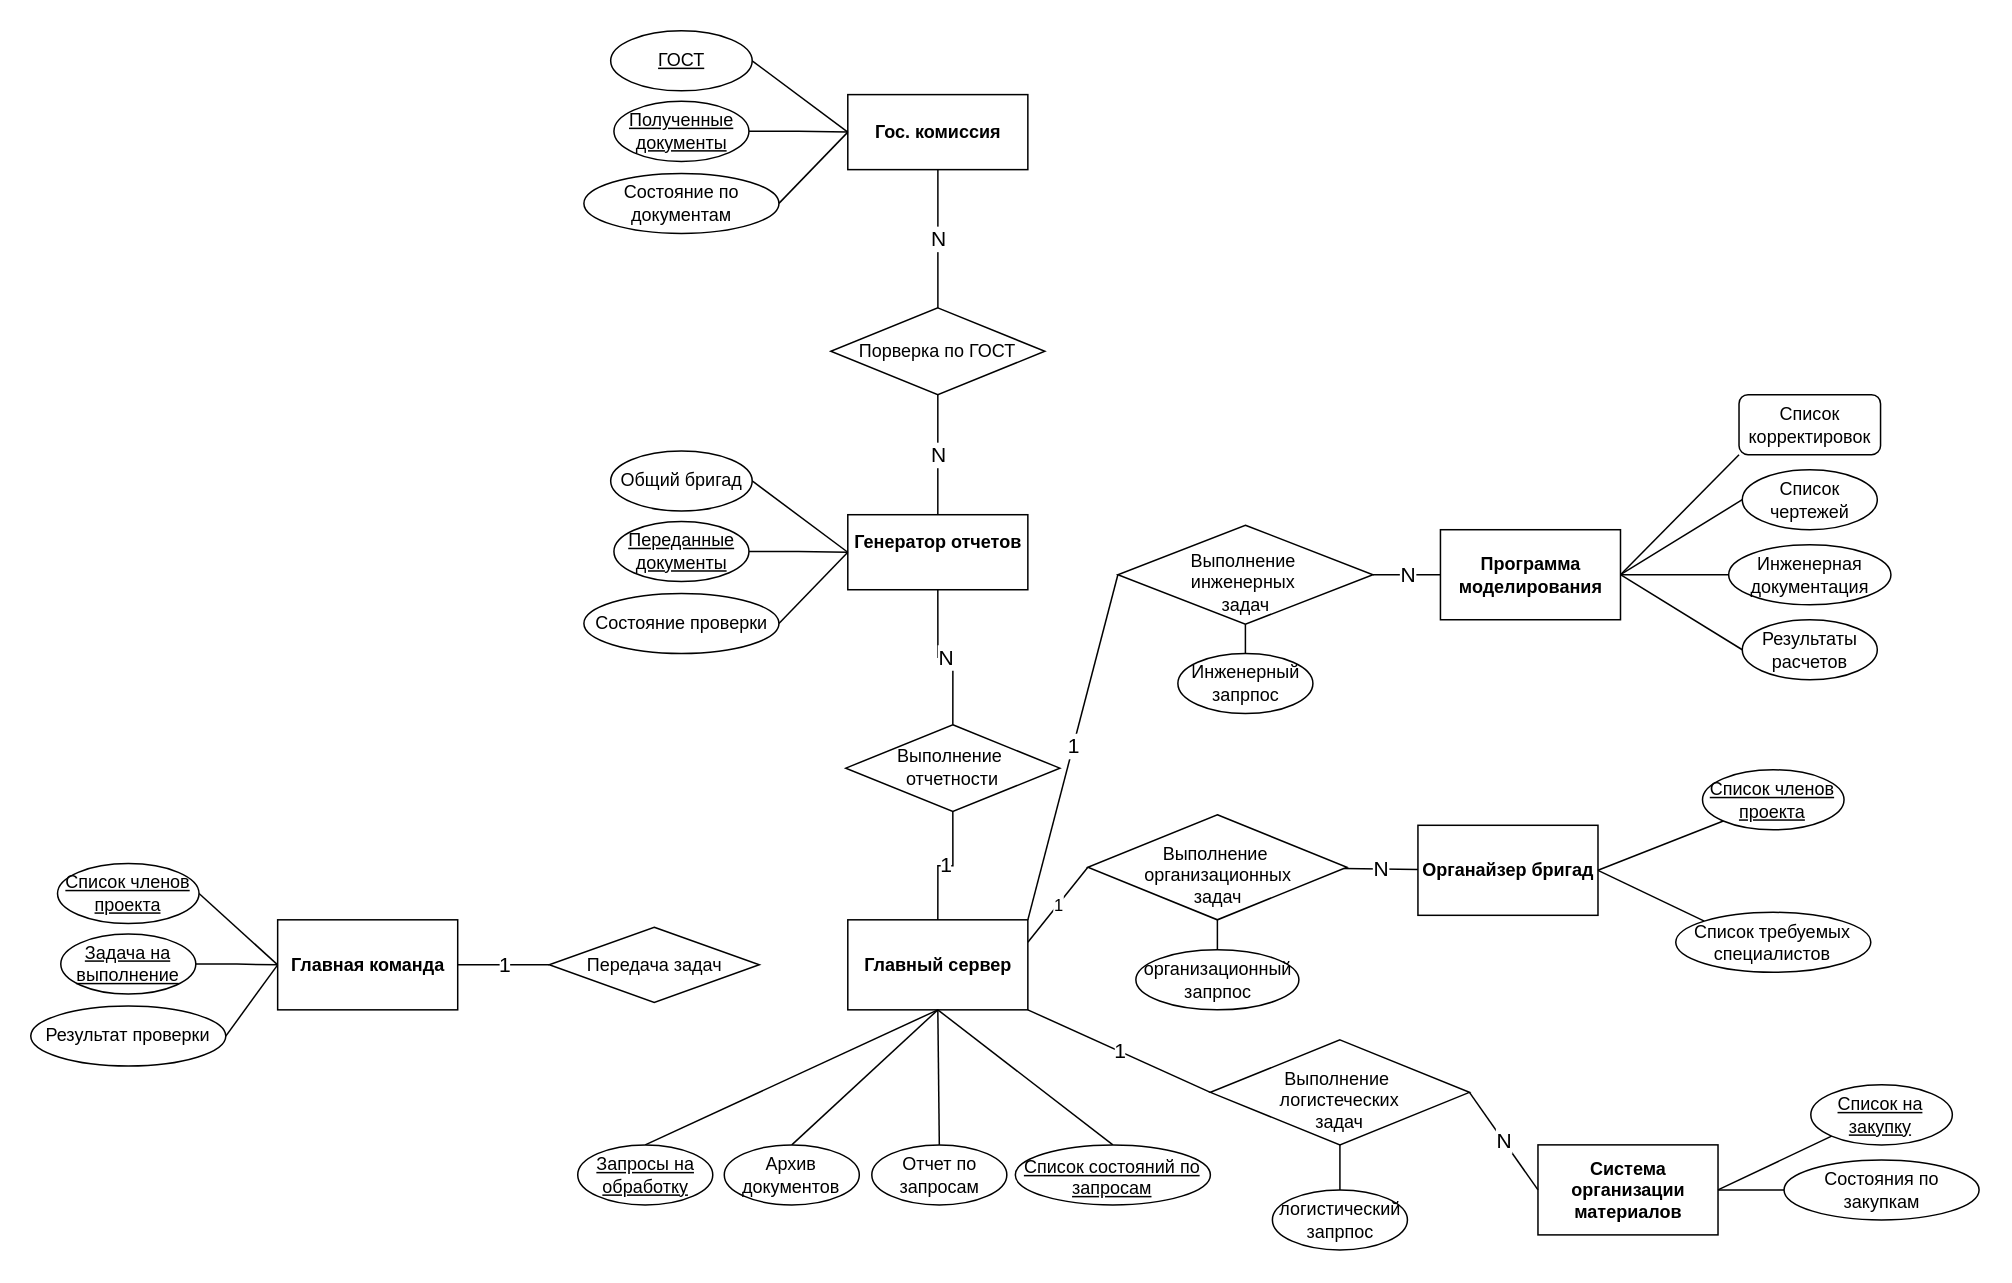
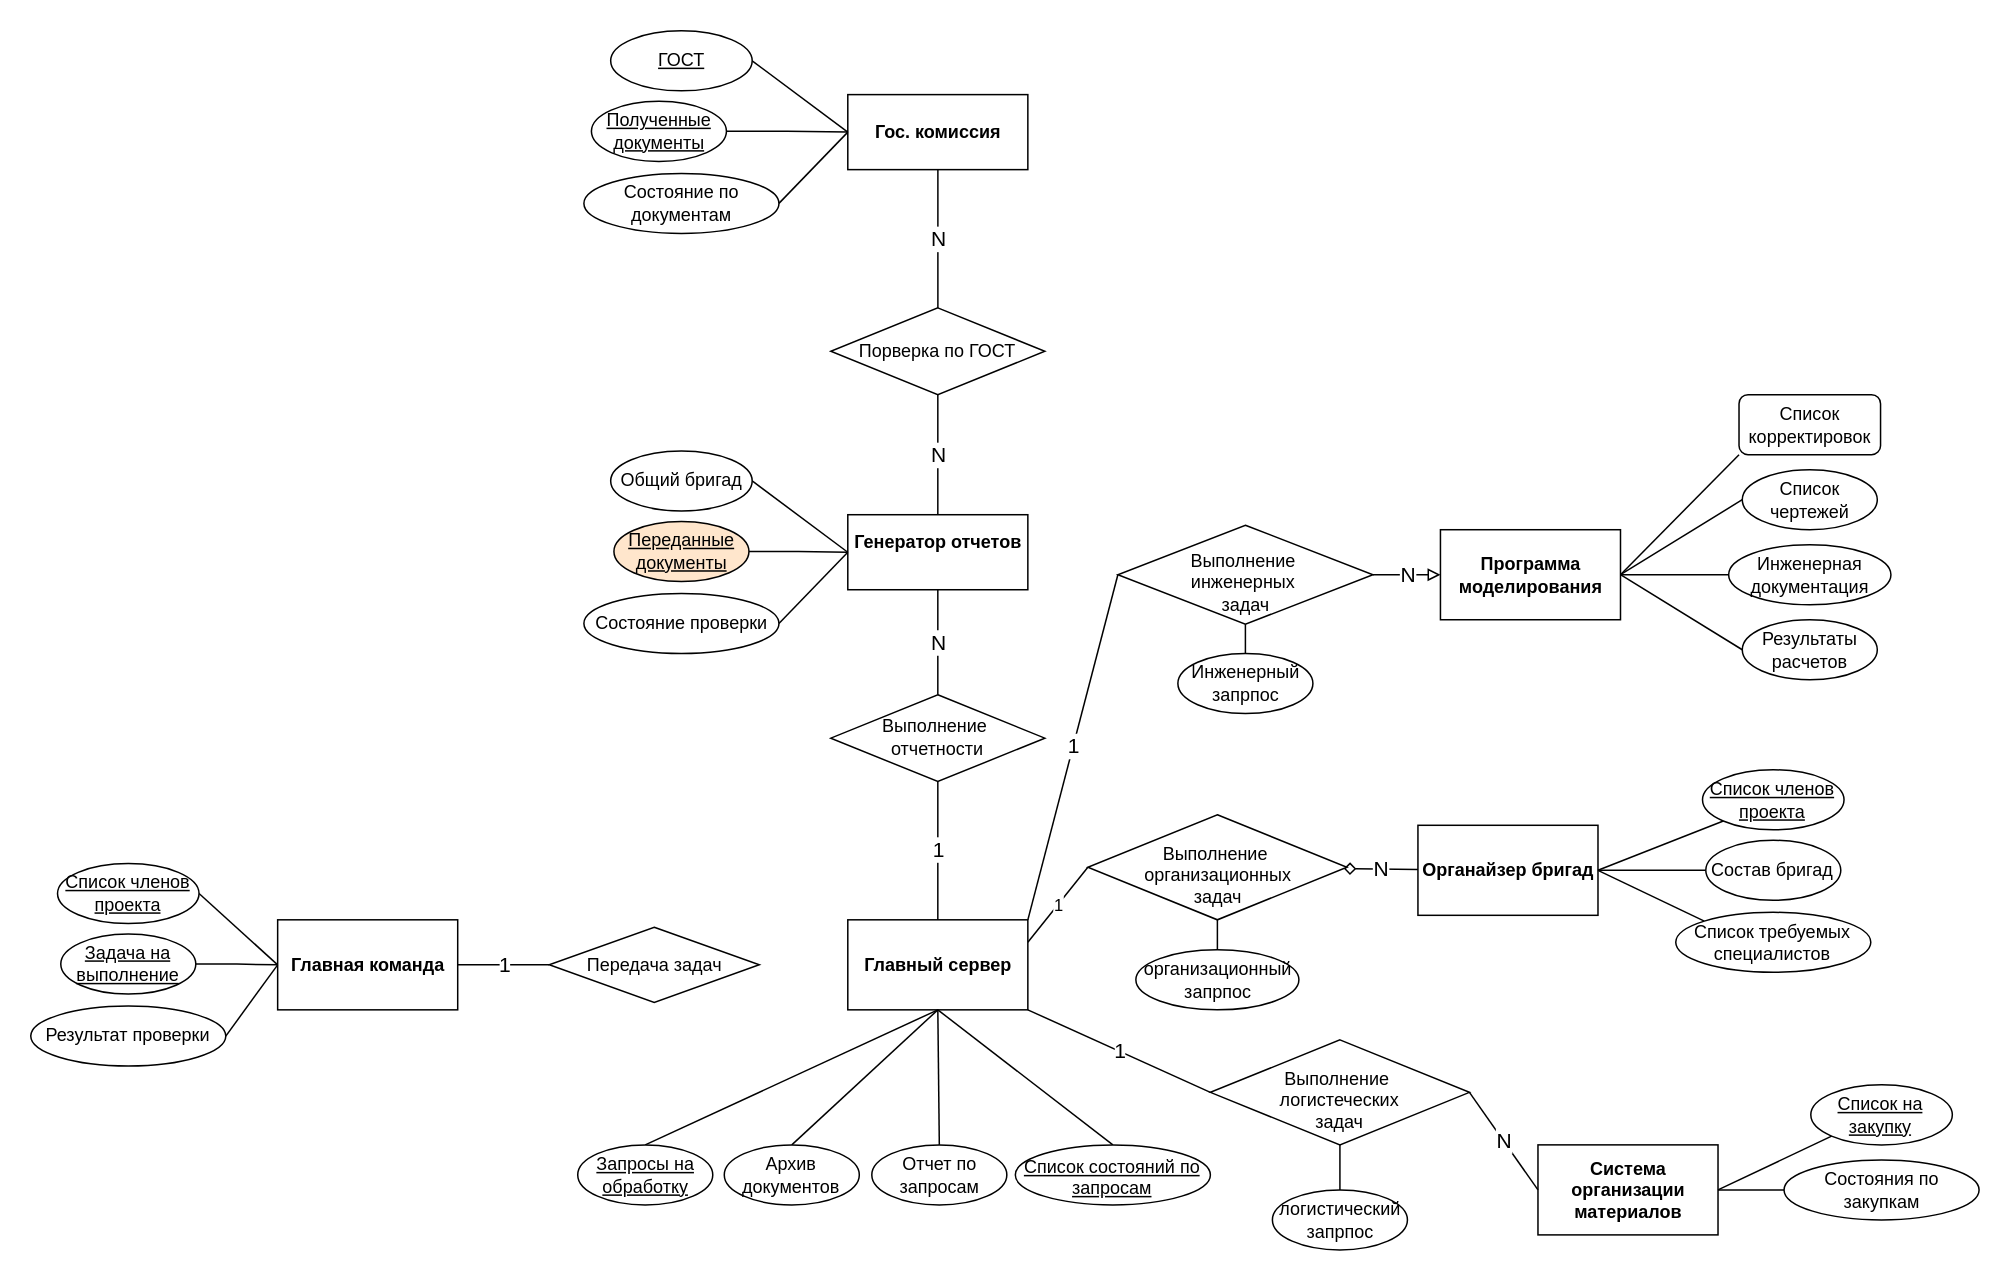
- <mxCell id="66" value="&lt;span style=&quot;text-align: left;&quot;&gt;Полученные документы&lt;/span&gt;" style="ellipse;whiteSpace=wrap;html=1;fontStyle=4" vertex="1" parent="1"><mxGeometry x="408.68" y="67" width="90" height="40" as="geometry" /></mxCell>
+ <mxCell id="66" value="&lt;span style=&quot;text-align: left;&quot;&gt;Полученные документы&lt;/span&gt;" style="ellipse;whiteSpace=wrap;html=1;fontStyle=4" vertex="1" parent="1"><mxGeometry x="393.68" y="67" width="90" height="40" as="geometry" /></mxCell>
- <mxCell id="60" value="&lt;span style=&quot;text-align: left;&quot;&gt;Переданные документы&lt;/span&gt;" style="ellipse;whiteSpace=wrap;html=1;fontStyle=4" vertex="1" parent="1"><mxGeometry x="408.68" y="347" width="90" height="40" as="geometry" /></mxCell>
+ <mxCell id="60" value="&lt;span style=&quot;text-align: left;&quot;&gt;Переданные документы&lt;/span&gt;" style="ellipse;whiteSpace=wrap;html=1;fontStyle=4;fillColor=#ffe6cc;" vertex="1" parent="1"><mxGeometry x="408.68" y="347" width="90" height="40" as="geometry" /></mxCell>
- <mxCell id="24" value="N" style="edgeStyle=orthogonalEdgeStyle;rounded=0;orthogonalLoop=1;jettySize=auto;html=1;exitX=1;exitY=0.5;exitDx=0;exitDy=0;entryX=0;entryY=0.5;entryDx=0;entryDy=0;endArrow=none;endFill=0;fontSize=14;" edge="1" parent="1" source="25" target="8"><mxGeometry relative="1" as="geometry" /></mxCell>
+ <mxCell id="24" value="N" style="edgeStyle=orthogonalEdgeStyle;rounded=0;orthogonalLoop=1;jettySize=auto;html=1;exitX=1;exitY=0.5;exitDx=0;exitDy=0;entryX=0;entryY=0.5;entryDx=0;entryDy=0;endArrow=block;endFill=0;fontSize=14;" edge="1" parent="1" source="25" target="8"><mxGeometry relative="1" as="geometry" /></mxCell>
- <mxCell id="50" value="Выполнение&amp;nbsp;&lt;div&gt;отчетности&lt;/div&gt;" style="rhombus;whiteSpace=wrap;html=1;spacingTop=0;" vertex="1" parent="1"><mxGeometry x="563.23" y="482.5" width="142.66" height="57.84" as="geometry" /></mxCell>
+ <mxCell id="50" value="Выполнение&amp;nbsp;&lt;div&gt;отчетности&lt;/div&gt;" style="rhombus;whiteSpace=wrap;html=1;spacingTop=0;" vertex="1" parent="1"><mxGeometry x="553.23" y="462.5" width="142.66" height="57.84" as="geometry" /></mxCell>
- <mxCell id="10" value="N" style="rounded=0;orthogonalLoop=1;jettySize=auto;html=1;endArrow=none;endFill=0;fontSize=14;" edge="1" parent="1" source="11" target="26"><mxGeometry relative="1" as="geometry" /></mxCell>
+ <mxCell id="10" value="N" style="rounded=0;orthogonalLoop=1;jettySize=auto;html=1;endArrow=diamond;endFill=0;fontSize=14;" edge="1" parent="1" source="11" target="26"><mxGeometry relative="1" as="geometry" /></mxCell>
+ <mxCell id="34" style="rounded=0;orthogonalLoop=1;jettySize=auto;html=1;exitX=0;exitY=0.5;exitDx=0;exitDy=0;entryX=1;entryY=0.5;entryDx=0;entryDy=0;endArrow=none;endFill=0;" edge="1" parent="1" source="35" target="11"><mxGeometry relative="1" as="geometry"><mxPoint x="1084.56" y="577.5" as="targetPoint" /></mxGeometry></mxCell>
+ <mxCell id="35" value="&lt;span style=&quot;text-align: left;&quot;&gt;Состав бригад&lt;/span&gt;" style="ellipse;whiteSpace=wrap;html=1;" vertex="1" parent="1"><mxGeometry x="1136.4" y="559.5" width="90" height="40" as="geometry" /></mxCell>
